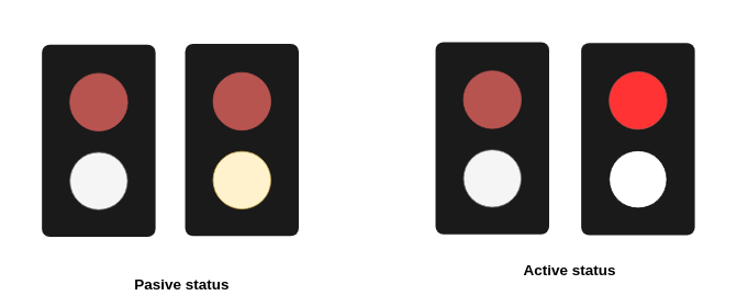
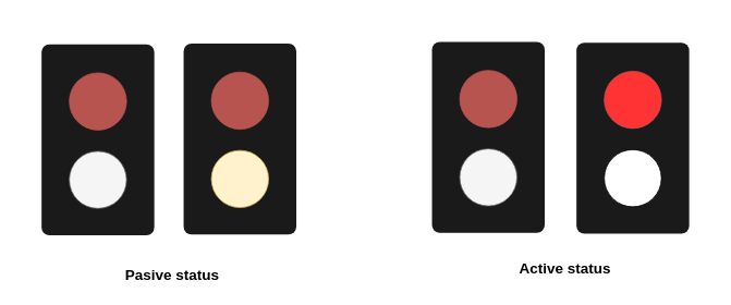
- <mxCell id="3" value="Pasive status" style="text;html=1;align=center;verticalAlign=middle;whiteSpace=wrap;rounded=0;fontSize=18;fontStyle=1" parent="1" vertex="1"><mxGeometry x="38.74" y="331" width="363" height="30" as="geometry" /></mxCell>
+ <mxCell id="3" value="Pasive status" style="text;html=1;align=center;verticalAlign=middle;whiteSpace=wrap;rounded=0;fontSize=18;fontStyle=1" parent="1" vertex="1"><mxGeometry x="28.74" y="321" width="363" height="30" as="geometry" /></mxCell>
